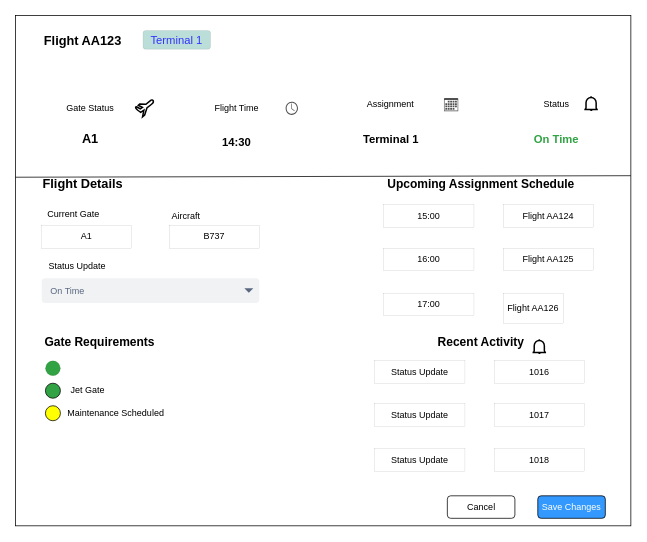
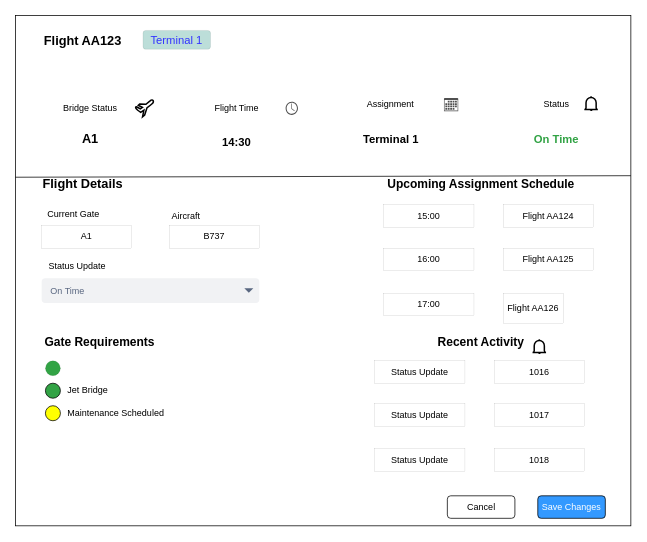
- <mxCell id="8" value="Gate Status" style="text;strokeColor=none;align=center;fillColor=none;html=1;verticalAlign=middle;whiteSpace=wrap;rounded=0;" parent="1" vertex="1"><mxGeometry x="50" y="128.75" width="140" height="30" as="geometry" /></mxCell>
+ <mxCell id="8" value="Bridge Status" style="text;strokeColor=none;align=center;fillColor=none;html=1;verticalAlign=middle;whiteSpace=wrap;rounded=0;" parent="1" vertex="1"><mxGeometry x="50" y="128.75" width="140" height="30" as="geometry" /></mxCell>
- <mxCell id="41" value="Jet Gate" style="text;html=1;align=center;verticalAlign=middle;whiteSpace=wrap;rounded=0;" parent="1" vertex="1"><mxGeometry x="80" y="505" width="72.5" height="30" as="geometry" /></mxCell>
+ <mxCell id="41" value="Jet Bridge" style="text;html=1;align=center;verticalAlign=middle;whiteSpace=wrap;rounded=0;" parent="1" vertex="1"><mxGeometry x="80" y="505" width="72.5" height="30" as="geometry" /></mxCell>
